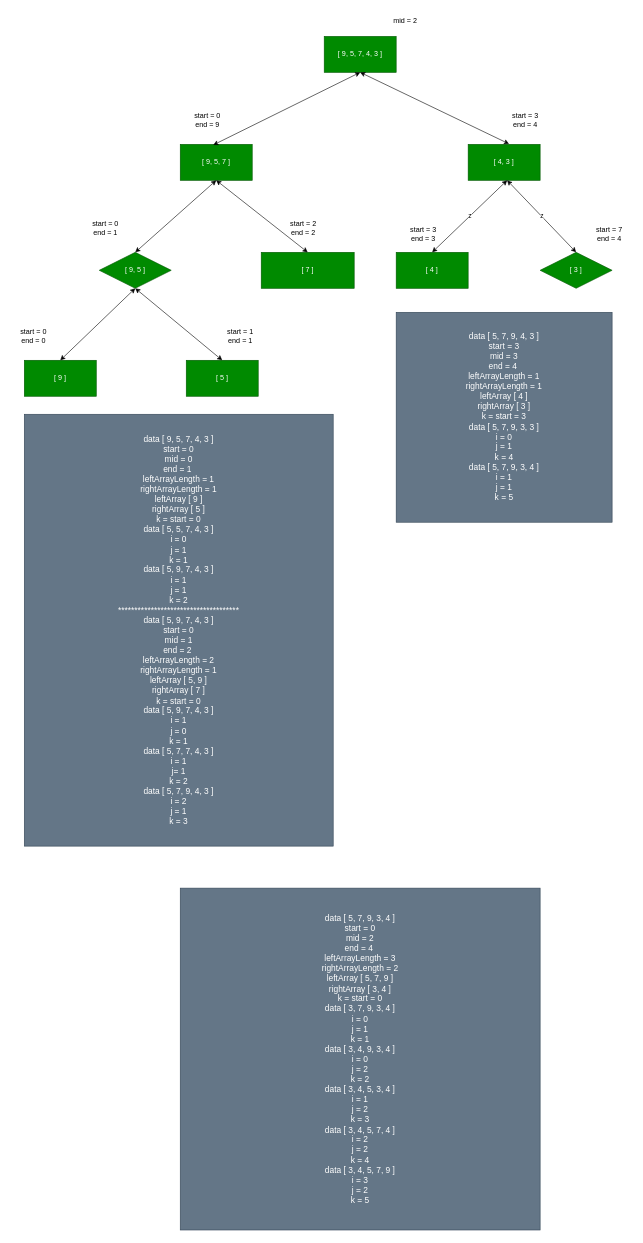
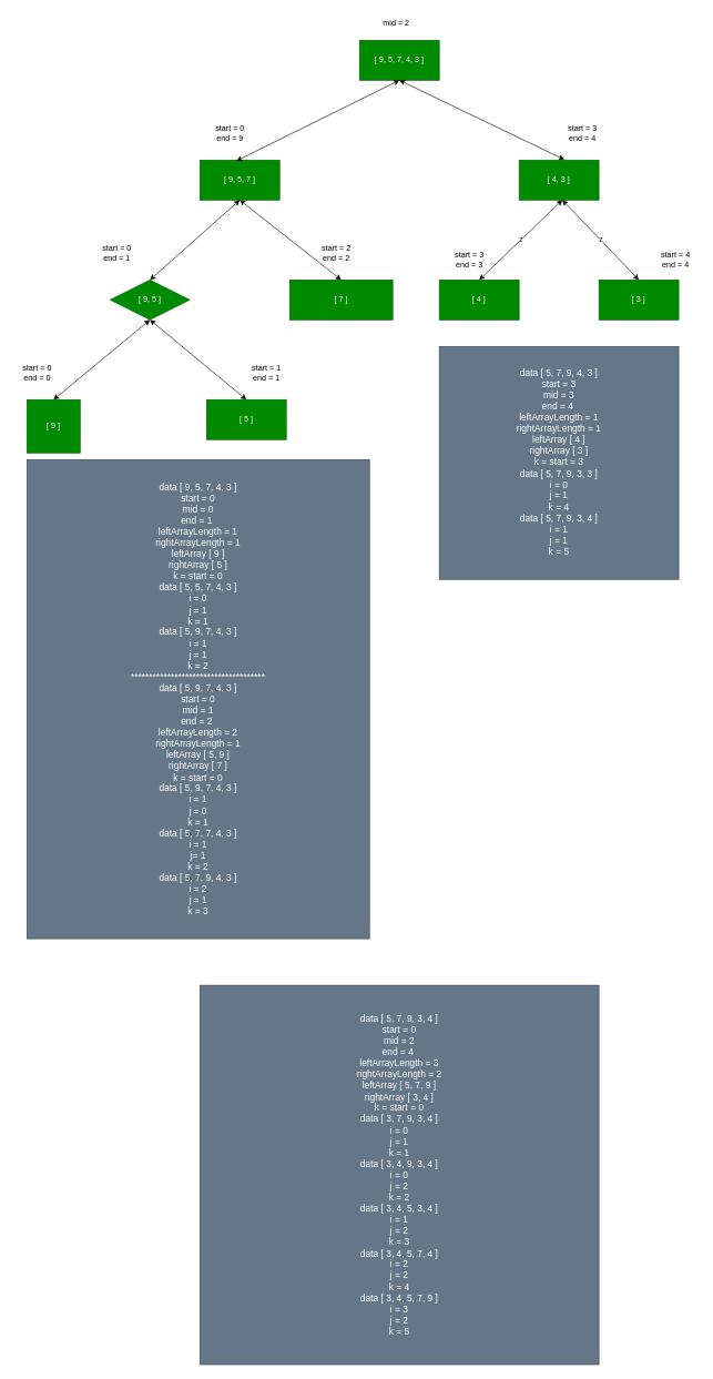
- <mxCell id="7" value="mid = 2" style="text;html=1;align=center;verticalAlign=middle;resizable=0;points=[];autosize=1;strokeColor=none;fillColor=none;" vertex="1" parent="1"><mxGeometry x="645" y="20" width="60" height="30" as="geometry" /></mxCell>
+ <mxCell id="7" value="mid = 2" style="text;html=1;align=center;verticalAlign=middle;resizable=0;points=[];autosize=1;strokeColor=none;fillColor=none;" vertex="1" parent="1"><mxGeometry x="565" y="20" width="60" height="30" as="geometry" /></mxCell>
- <mxCell id="29" value="&lt;div&gt;start = 7&lt;/div&gt;end = 4" style="text;html=1;align=center;verticalAlign=middle;resizable=0;points=[];autosize=1;strokeColor=none;fillColor=none;" vertex="1" parent="1"><mxGeometry x="980" y="370" width="70" height="40" as="geometry" /></mxCell>
+ <mxCell id="29" value="&lt;div&gt;start = 4&lt;/div&gt;end = 4" style="text;html=1;align=center;verticalAlign=middle;resizable=0;points=[];autosize=1;strokeColor=none;fillColor=none;" vertex="1" parent="1"><mxGeometry x="980" y="370" width="70" height="40" as="geometry" /></mxCell>
- <mxCell id="24" value="[ 3 ]" style="rhombus;whiteSpace=wrap;html=1;fillColor=#008a00;strokeColor=#005700;fontColor=#ffffff;" vertex="1" parent="1"><mxGeometry x="900" y="420" width="120" height="60" as="geometry" /></mxCell>
+ <mxCell id="24" value="[ 3 ]" style="rounded=0;whiteSpace=wrap;html=1;fillColor=#008a00;strokeColor=#005700;fontColor=#ffffff;" vertex="1" parent="1"><mxGeometry x="900" y="420" width="120" height="60" as="geometry" /></mxCell>
- <mxCell id="15" value="[ 9 ]" style="rounded=0;whiteSpace=wrap;html=1;fillColor=#008a00;strokeColor=#005700;fontColor=#ffffff;" vertex="1" parent="1"><mxGeometry x="40" y="600" width="120" height="60" as="geometry" /></mxCell>
+ <mxCell id="15" value="[ 9 ]" style="rounded=0;whiteSpace=wrap;html=1;fillColor=#008a00;strokeColor=#005700;fontColor=#ffffff;" vertex="1" parent="1"><mxGeometry x="40" y="600" width="80" height="80" as="geometry" /></mxCell>
